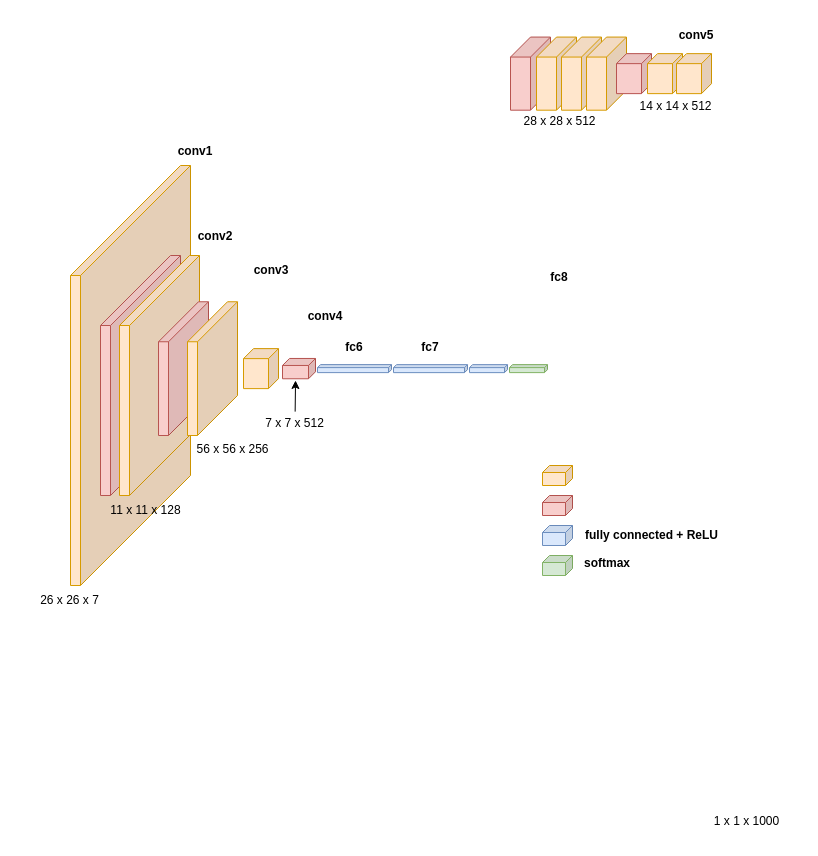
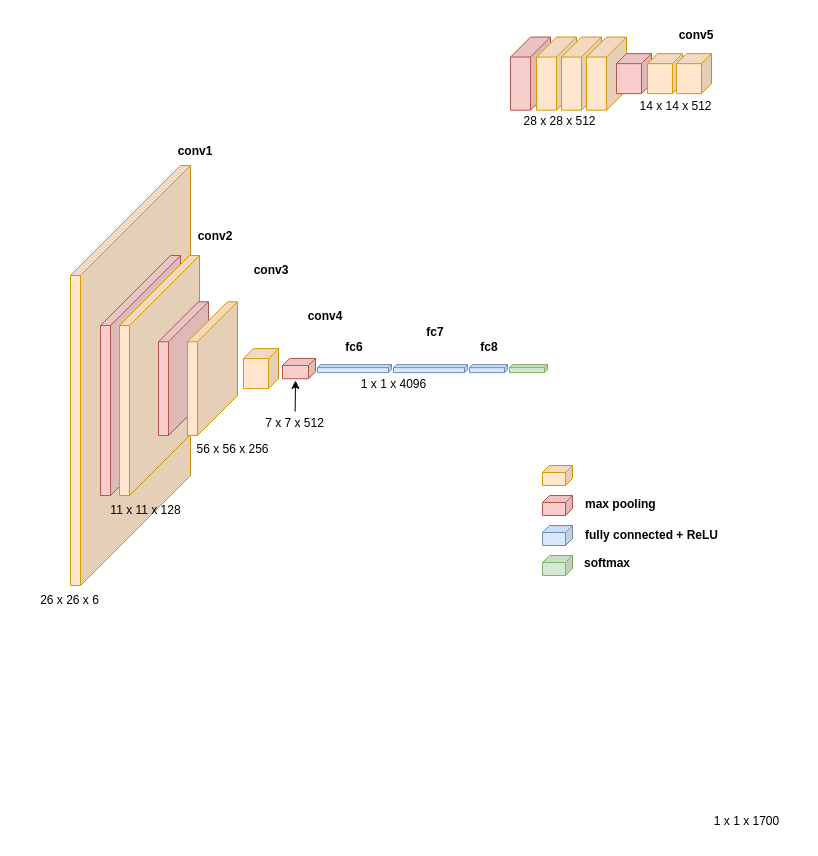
- <mxCell id="29" value="&lt;b&gt;fc8&lt;/b&gt;" style="text;html=1;strokeColor=none;fillColor=none;align=center;verticalAlign=middle;whiteSpace=wrap;rounded=0;" vertex="1" parent="1"><mxGeometry x="539" y="261.56" width="40" height="30" as="geometry" /></mxCell>
+ <mxCell id="29" value="&lt;b&gt;fc8&lt;/b&gt;" style="text;html=1;strokeColor=none;fillColor=none;align=center;verticalAlign=middle;whiteSpace=wrap;rounded=0;" vertex="1" parent="1"><mxGeometry x="469" y="331.56" width="40" height="30" as="geometry" /></mxCell>
- <mxCell id="28" value="&lt;b&gt;fc7&lt;/b&gt;" style="text;html=1;strokeColor=none;fillColor=none;align=center;verticalAlign=middle;whiteSpace=wrap;rounded=0;" vertex="1" parent="1"><mxGeometry x="410" y="331.56" width="40" height="30" as="geometry" /></mxCell>
+ <mxCell id="28" value="&lt;b&gt;fc7&lt;/b&gt;" style="text;html=1;strokeColor=none;fillColor=none;align=center;verticalAlign=middle;whiteSpace=wrap;rounded=0;" vertex="1" parent="1"><mxGeometry x="415" y="316.56" width="40" height="30" as="geometry" /></mxCell>
+ <mxCell id="39" value="1 x 1 x 4096" style="text;html=1;strokeColor=none;fillColor=none;align=center;verticalAlign=middle;whiteSpace=wrap;rounded=0;" vertex="1" parent="1"><mxGeometry x="344" y="372.13" width="99" height="24" as="geometry" /></mxCell>
+ <mxCell id="41" value="max pooling" style="text;html=1;strokeColor=none;fillColor=none;align=left;verticalAlign=middle;whiteSpace=wrap;rounded=0;fontStyle=1" vertex="1" parent="1"><mxGeometry x="583" y="492.06" width="138" height="23.88" as="geometry" /></mxCell>
- <mxCell id="30" value="26 x 26 x 7" style="text;html=1;strokeColor=none;fillColor=none;align=center;verticalAlign=middle;whiteSpace=wrap;rounded=0;" vertex="1" parent="1"><mxGeometry x="20" y="585" width="99" height="30" as="geometry" /></mxCell>
+ <mxCell id="30" value="26 x 26 x 6" style="text;html=1;strokeColor=none;fillColor=none;align=center;verticalAlign=middle;whiteSpace=wrap;rounded=0;" vertex="1" parent="1"><mxGeometry x="20" y="585" width="99" height="30" as="geometry" /></mxCell>
- <mxCell id="40" value="1 x 1 x 1000" style="text;html=1;strokeColor=none;fillColor=none;align=center;verticalAlign=middle;whiteSpace=wrap;rounded=0;" vertex="1" parent="1"><mxGeometry x="697" y="809.13" width="99" height="24" as="geometry" /></mxCell>
+ <mxCell id="40" value="1 x 1 x 1700" style="text;html=1;strokeColor=none;fillColor=none;align=center;verticalAlign=middle;whiteSpace=wrap;rounded=0;" vertex="1" parent="1"><mxGeometry x="697" y="809.13" width="99" height="24" as="geometry" /></mxCell>
